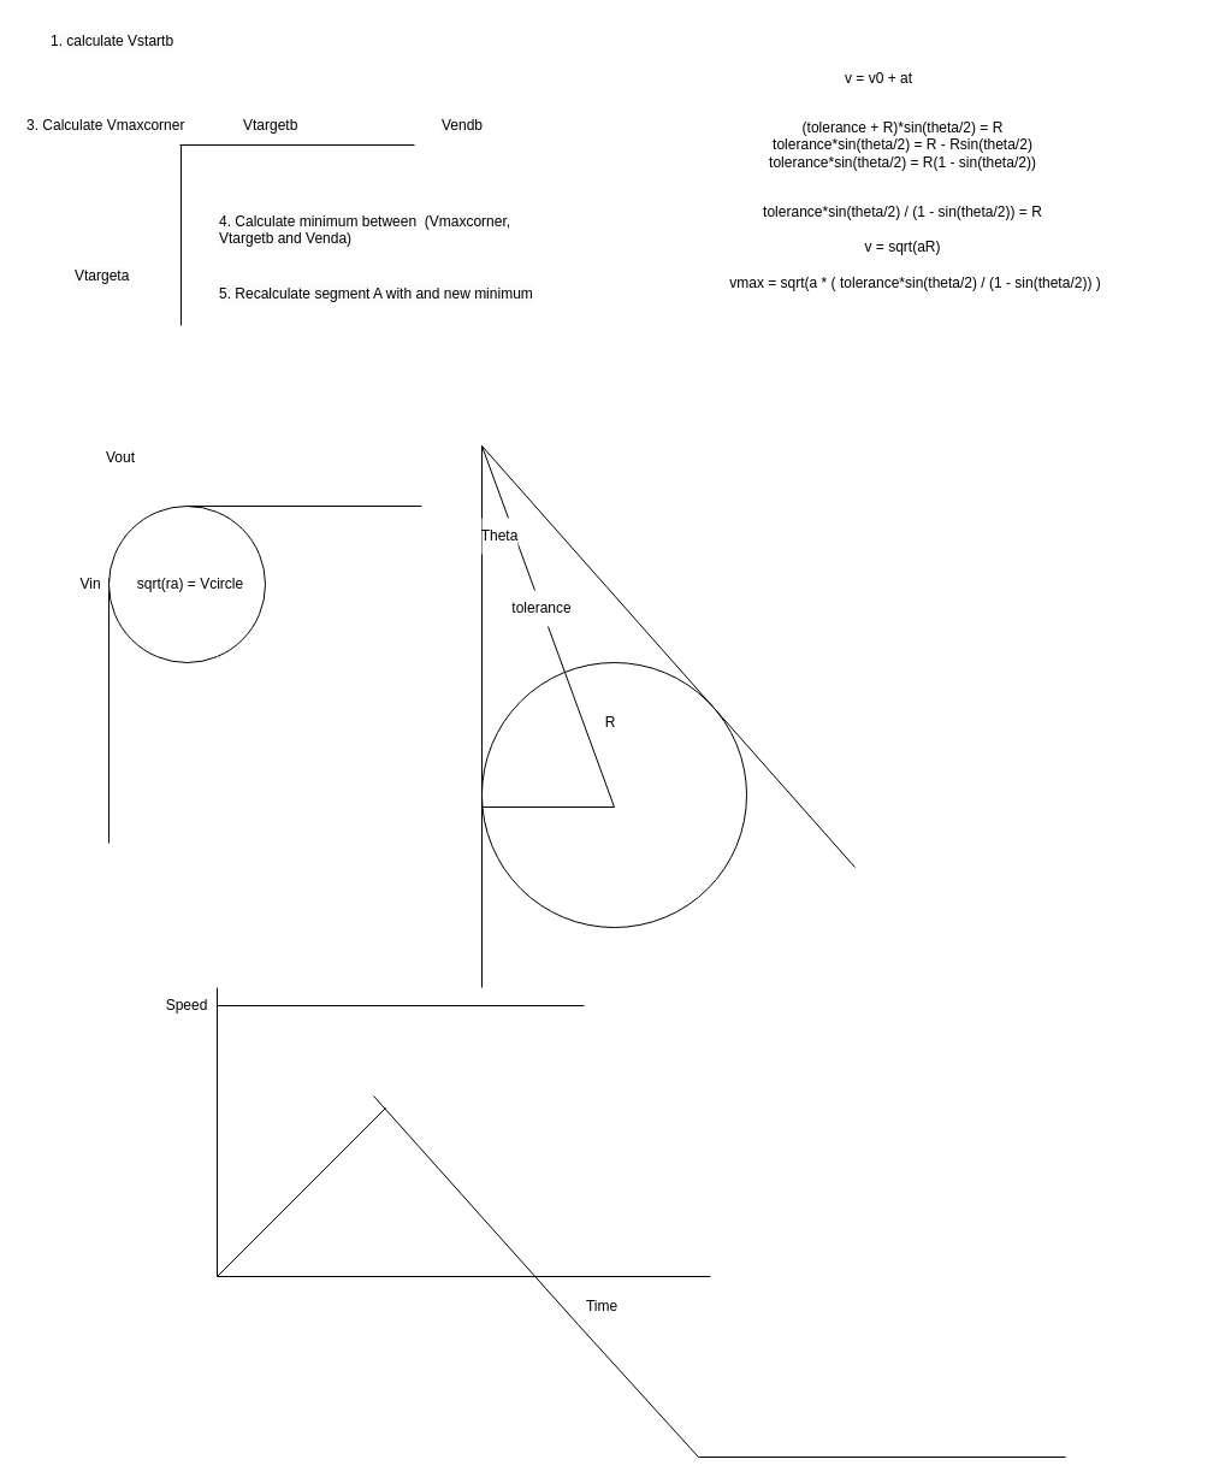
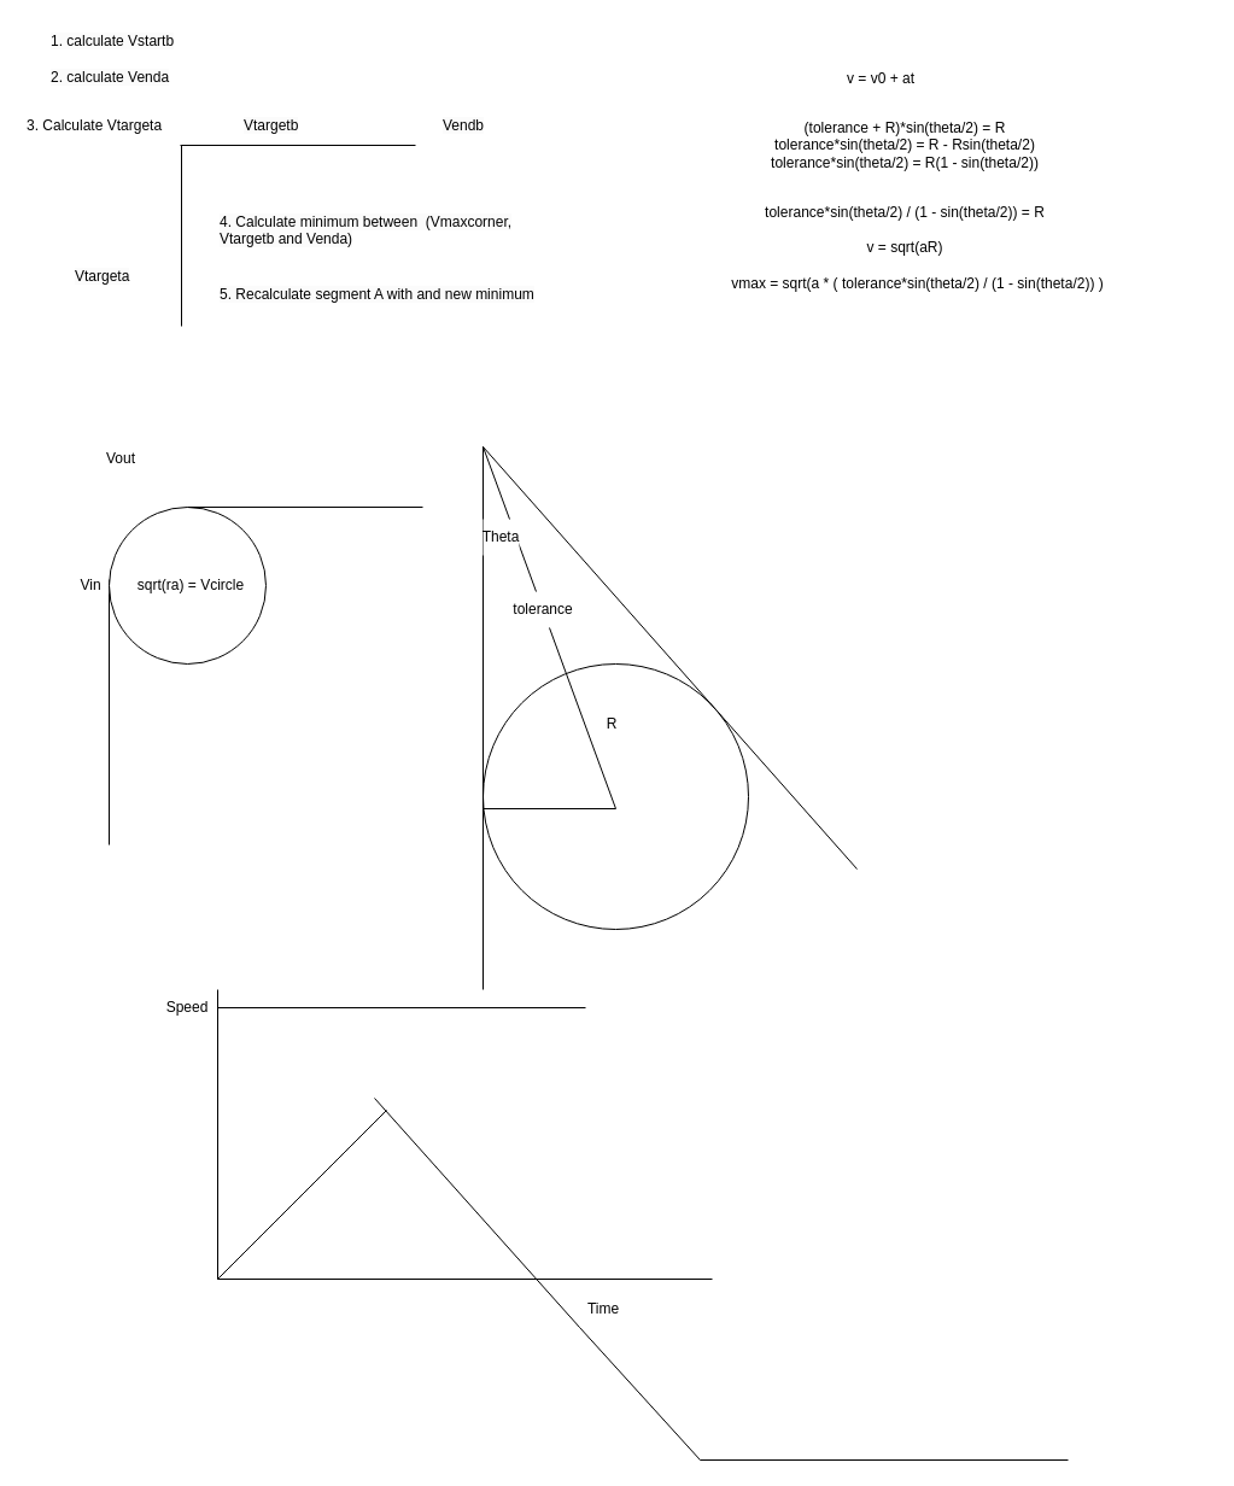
+ <mxCell id="39" value="&lt;span style=&quot;color: rgb(0, 0, 0); font-family: Helvetica; font-size: 12px; font-style: normal; font-variant-ligatures: normal; font-variant-caps: normal; font-weight: 400; letter-spacing: normal; orphans: 2; text-align: center; text-indent: 0px; text-transform: none; widows: 2; word-spacing: 0px; -webkit-text-stroke-width: 0px; background-color: rgb(251, 251, 251); text-decoration-thickness: initial; text-decoration-style: initial; text-decoration-color: initial; float: none; display: inline !important;&quot;&gt;2. calculate Venda&lt;br&gt;&lt;br&gt;&lt;/span&gt;" style="text;whiteSpace=wrap;html=1;" vertex="1" parent="1"><mxGeometry x="40" y="50" width="259" height="30" as="geometry" /></mxCell>
- <mxCell id="23" value="&lt;div style=&quot;text-align: center;&quot;&gt;&lt;span style=&quot;background-color: initial;&quot;&gt;3. Calculate Vmaxcorner&lt;/span&gt;&lt;/div&gt;" style="text;whiteSpace=wrap;html=1;" vertex="1" parent="1"><mxGeometry x="20" y="90" width="200" height="30" as="geometry" /></mxCell>
+ <mxCell id="23" value="&lt;div style=&quot;text-align: center;&quot;&gt;&lt;span style=&quot;background-color: initial;&quot;&gt;3. Calculate Vtargeta&lt;/span&gt;&lt;/div&gt;" style="text;whiteSpace=wrap;html=1;" vertex="1" parent="1"><mxGeometry x="20" y="90" width="200" height="30" as="geometry" /></mxCell>
